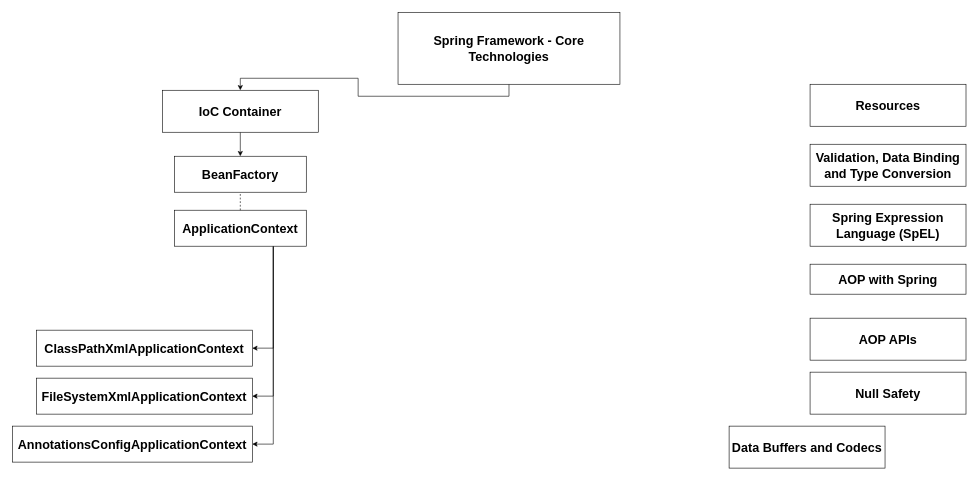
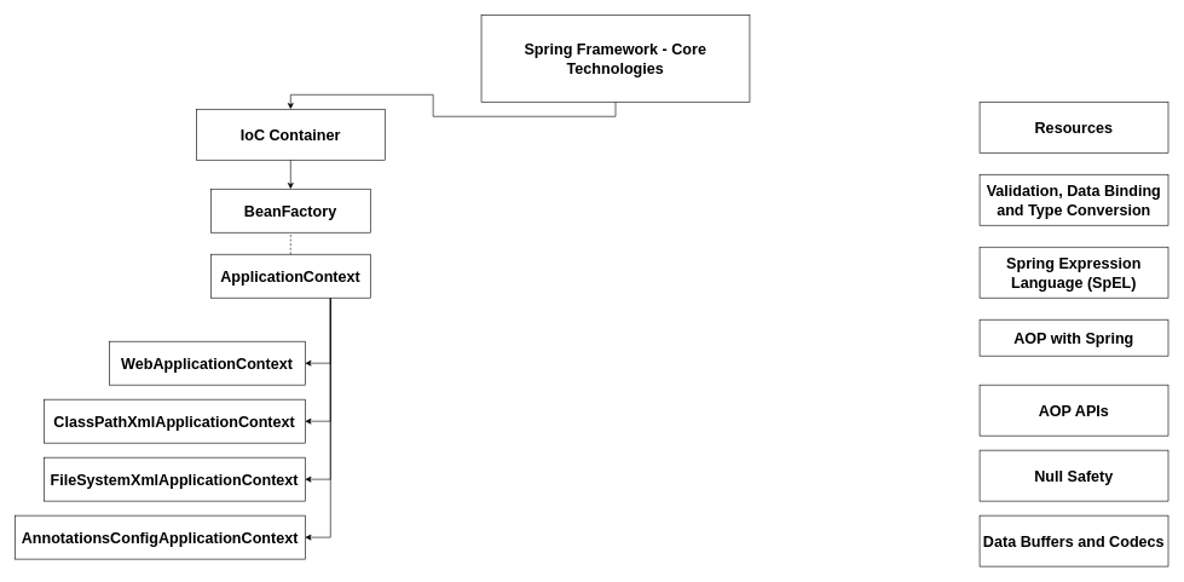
+ <mxCell id="12" value="&lt;b&gt;&lt;font style=&quot;font-size: 21px;&quot;&gt;WebApplicationContext&lt;/font&gt;&lt;/b&gt;" style="rounded=0;whiteSpace=wrap;html=1;" vertex="1" parent="1"><mxGeometry x="150" y="470" width="270" height="60" as="geometry" /></mxCell>
+ <mxCell id="7" style="edgeStyle=orthogonalEdgeStyle;rounded=0;orthogonalLoop=1;jettySize=auto;html=1;exitX=0.75;exitY=1;exitDx=0;exitDy=0;entryX=1;entryY=0.5;entryDx=0;entryDy=0;" edge="1" parent="1" source="11" target="12"><mxGeometry relative="1" as="geometry" /></mxCell>
- <mxCell id="23" value="&lt;b&gt;&lt;font style=&quot;font-size: 21px;&quot;&gt;Data Buffers and Codecs&lt;br&gt;&lt;/font&gt;&lt;/b&gt;" style="rounded=0;whiteSpace=wrap;html=1;" vertex="1" parent="1"><mxGeometry x="1215" y="710" width="260" height="70" as="geometry" /></mxCell>
+ <mxCell id="23" value="&lt;b&gt;&lt;font style=&quot;font-size: 21px;&quot;&gt;Data Buffers and Codecs&lt;br&gt;&lt;/font&gt;&lt;/b&gt;" style="rounded=0;whiteSpace=wrap;html=1;" vertex="1" parent="1"><mxGeometry x="1350" y="710" width="260" height="70" as="geometry" /></mxCell>
